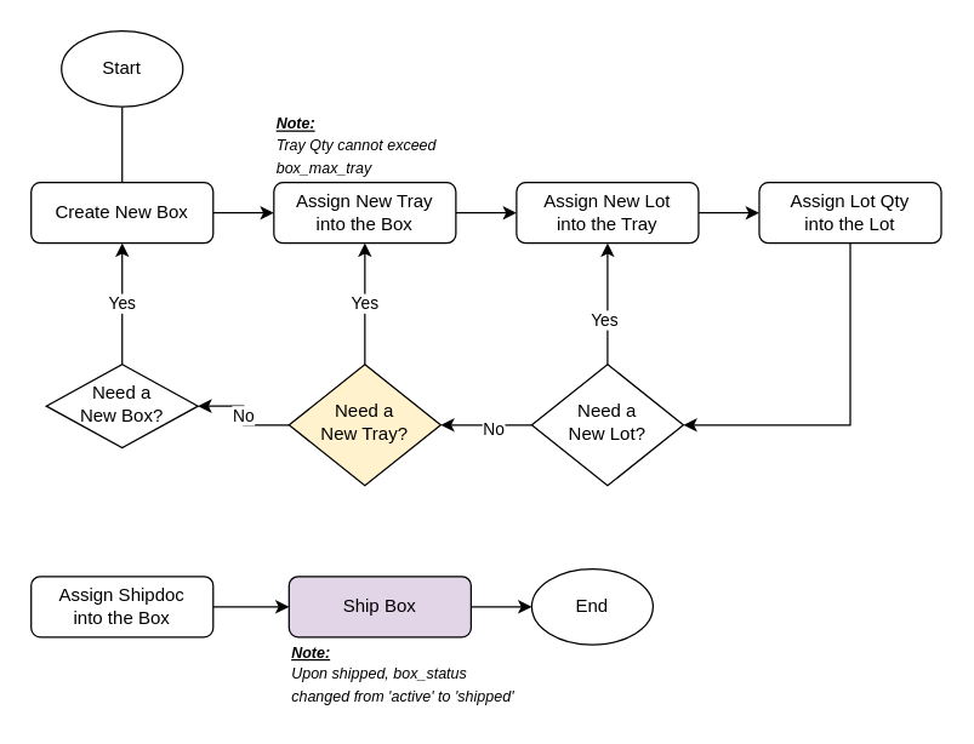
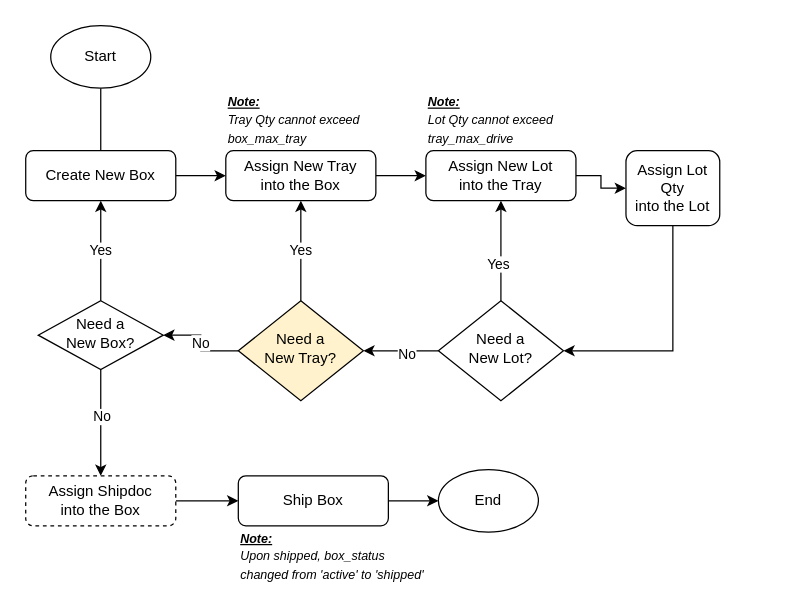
+ <mxCell id="28" value="&lt;i&gt;&lt;font style=&quot;font-size: 10px;&quot;&gt;&lt;u style=&quot;&quot;&gt;&lt;b&gt;Note: &lt;/b&gt;&lt;/u&gt;&lt;br&gt;Lot Qty cannot exceed tray_max_drive&lt;/font&gt;&lt;/i&gt;" style="text;html=1;strokeColor=none;fillColor=none;align=left;verticalAlign=middle;whiteSpace=wrap;rounded=0;" parent="1" vertex="1"><mxGeometry x="340" y="70" width="120" height="50" as="geometry" /></mxCell>
- <mxCell id="15" value="Assign Lot Qty&lt;br&gt;into the Lot" style="rounded=1;whiteSpace=wrap;html=1;fontSize=12;glass=0;strokeWidth=1;shadow=0;" parent="1" vertex="1"><mxGeometry x="500" y="120" width="120" height="40" as="geometry" /></mxCell>
+ <mxCell id="15" value="Assign Lot Qty&lt;br&gt;into the Lot" style="rounded=1;whiteSpace=wrap;html=1;fontSize=12;glass=0;strokeWidth=1;shadow=0;" parent="1" vertex="1"><mxGeometry x="500" y="120" width="75" height="60" as="geometry" /></mxCell>
+ <mxCell id="5" value="" style="edgeStyle=orthogonalEdgeStyle;rounded=0;orthogonalLoop=1;jettySize=auto;html=1;" parent="1" source="7" target="26" edge="1"><mxGeometry relative="1" as="geometry" /></mxCell>
+ <mxCell id="6" value="No" style="edgeLabel;html=1;align=center;verticalAlign=middle;resizable=0;points=[];" parent="5" vertex="1" connectable="0"><mxGeometry x="-0.133" relative="1" as="geometry"><mxPoint as="offset" /></mxGeometry></mxCell>
- <mxCell id="26" value="Assign Shipdoc&lt;br&gt;into the Box" style="rounded=1;whiteSpace=wrap;html=1;fontSize=12;glass=0;strokeWidth=1;shadow=0;" parent="1" vertex="1"><mxGeometry x="20" y="380" width="120" height="40" as="geometry" /></mxCell>
+ <mxCell id="26" value="Assign Shipdoc&lt;br&gt;into the Box" style="rounded=1;whiteSpace=wrap;html=1;fontSize=12;glass=0;strokeWidth=1;shadow=0;dashed=1;" parent="1" vertex="1"><mxGeometry x="20" y="380" width="120" height="40" as="geometry" /></mxCell>
- <mxCell id="31" value="Ship Box" style="rounded=1;whiteSpace=wrap;html=1;fontSize=12;glass=0;strokeWidth=1;shadow=0;fillColor=#e1d5e7;" parent="1" vertex="1"><mxGeometry x="190" y="380" width="120" height="40" as="geometry" /></mxCell>
+ <mxCell id="31" value="Ship Box" style="rounded=1;whiteSpace=wrap;html=1;fontSize=12;glass=0;strokeWidth=1;shadow=0;" parent="1" vertex="1"><mxGeometry x="190" y="380" width="120" height="40" as="geometry" /></mxCell>
